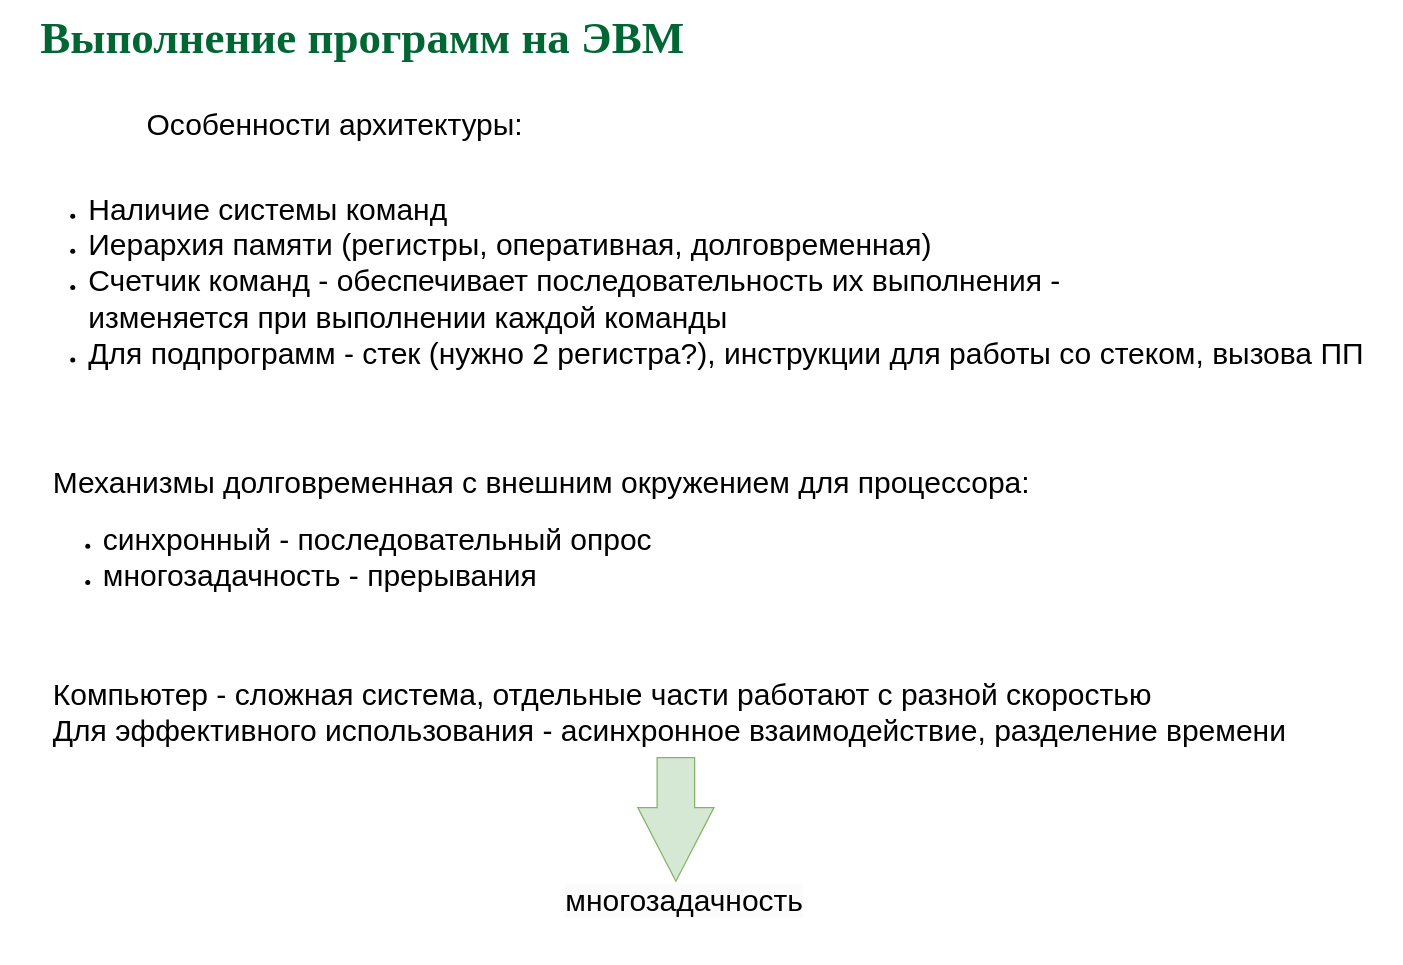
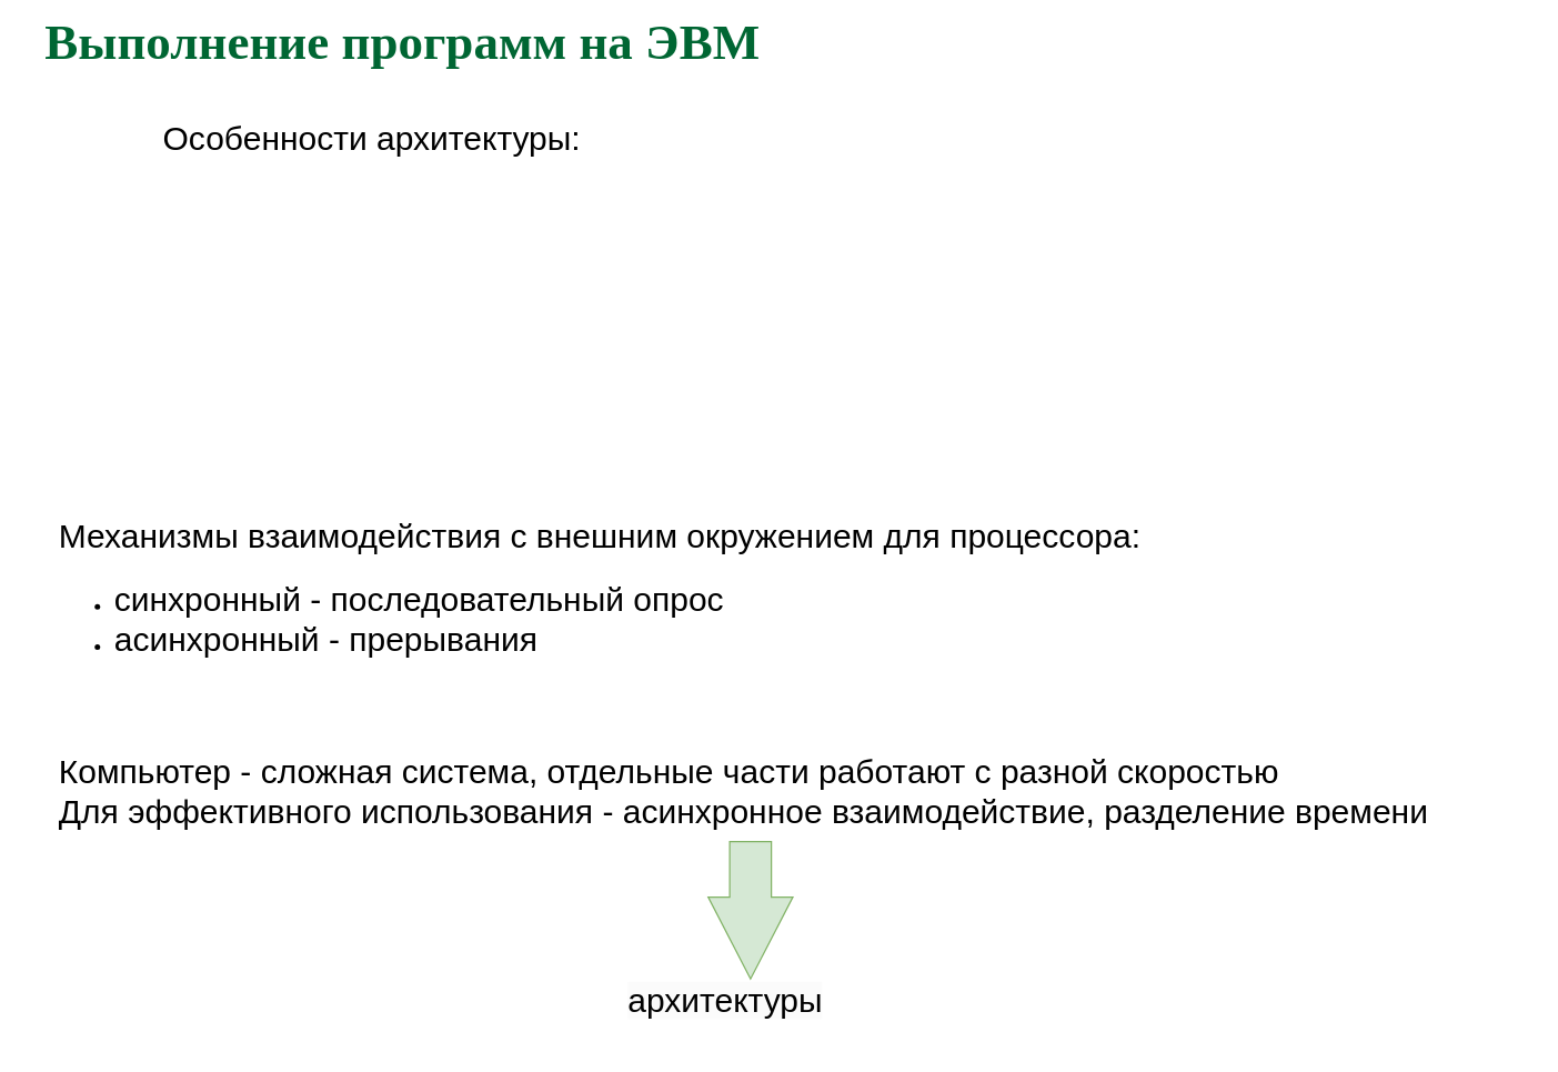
- <mxCell id="4" value="&lt;ul&gt;&lt;li style=&quot;text-align: justify;&quot;&gt;&lt;font style=&quot;font-size: 24px;&quot;&gt;Наличие системы команд&lt;/font&gt;&lt;/li&gt;&lt;li style=&quot;text-align: justify;&quot;&gt;&lt;font style=&quot;font-size: 24px;&quot;&gt;Иерархия памяти (регистры, оперативная, долговременная)&lt;/font&gt;&lt;/li&gt;&lt;li&gt;&lt;div style=&quot;text-align: justify;&quot;&gt;&lt;span style=&quot;background-color: initial;&quot;&gt;&lt;font style=&quot;font-size: 24px;&quot;&gt;Счетчик команд - обеспечивает последовательноcть их выполнения -&lt;/font&gt;&lt;/span&gt;&lt;/div&gt;&lt;font style=&quot;font-size: 24px;&quot;&gt;&lt;div style=&quot;text-align: justify;&quot;&gt;&lt;span style=&quot;background-color: initial;&quot;&gt;изменяется при выполнении каждой команды&lt;/span&gt;&lt;/div&gt;&lt;/font&gt;&lt;/li&gt;&lt;li style=&quot;text-align: justify;&quot;&gt;&lt;font style=&quot;font-size: 24px;&quot;&gt;Для подпрограмм - стек (нужно 2 регистра?), инструкции для работы со стеком, вызова ПП&lt;/font&gt;&lt;/li&gt;&lt;/ul&gt;" style="text;html=1;align=center;verticalAlign=middle;resizable=0;points=[];autosize=1;" parent="1" vertex="1"><mxGeometry x="20" y="135" width="1080" height="180" as="geometry" /></mxCell>
- <mxCell id="5" value="&lt;div style=&quot;&quot;&gt;&lt;span style=&quot;font-size: 24px; background-color: initial;&quot;&gt;Механизмы долговременная с внешним окружением для процессора:&lt;/span&gt;&lt;/div&gt;" style="text;html=1;align=left;verticalAlign=middle;resizable=0;points=[];autosize=1;" parent="1" vertex="1"><mxGeometry x="40" y="366" width="800" height="40" as="geometry" /></mxCell>
+ <mxCell id="5" value="&lt;div style=&quot;&quot;&gt;&lt;span style=&quot;font-size: 24px; background-color: initial;&quot;&gt;Механизмы взаимодействия с внешним окружением для процессора:&lt;/span&gt;&lt;/div&gt;" style="text;html=1;align=left;verticalAlign=middle;resizable=0;points=[];autosize=1;" parent="1" vertex="1"><mxGeometry x="40" y="366" width="800" height="40" as="geometry" /></mxCell>
- <mxCell id="6" value="&lt;div style=&quot;&quot;&gt;&lt;div style=&quot;border-color: var(--border-color);&quot;&gt;&lt;ul&gt;&lt;li&gt;&lt;font style=&quot;font-size: 24px;&quot;&gt;синхронный - последовательный опрос&lt;/font&gt;&lt;/li&gt;&lt;li&gt;&lt;span style=&quot;border-color: var(--border-color); font-size: 24px; background-color: initial;&quot;&gt;многозадачность - прерывания&lt;/span&gt;&lt;/li&gt;&lt;/ul&gt;&lt;/div&gt;&lt;/div&gt;" style="text;html=1;align=left;verticalAlign=middle;resizable=0;points=[];autosize=1;" parent="1" vertex="1"><mxGeometry x="40" y="396" width="500" height="100" as="geometry" /></mxCell>
+ <mxCell id="6" value="&lt;div style=&quot;&quot;&gt;&lt;div style=&quot;border-color: var(--border-color);&quot;&gt;&lt;ul&gt;&lt;li&gt;&lt;font style=&quot;font-size: 24px;&quot;&gt;синхронный - последовательный опрос&lt;/font&gt;&lt;/li&gt;&lt;li&gt;&lt;span style=&quot;border-color: var(--border-color); font-size: 24px; background-color: initial;&quot;&gt;асинхронный - прерывания&lt;/span&gt;&lt;/li&gt;&lt;/ul&gt;&lt;/div&gt;&lt;/div&gt;" style="text;html=1;align=left;verticalAlign=middle;resizable=0;points=[];autosize=1;" parent="1" vertex="1"><mxGeometry x="40" y="396" width="500" height="100" as="geometry" /></mxCell>
- <mxCell id="8" value="&lt;span style=&quot;color: rgb(0, 0, 0); font-family: Helvetica; font-size: 24px; font-style: normal; font-variant-ligatures: normal; font-variant-caps: normal; font-weight: 400; letter-spacing: normal; orphans: 2; text-align: left; text-indent: 0px; text-transform: none; widows: 2; word-spacing: 0px; -webkit-text-stroke-width: 0px; background-color: rgb(251, 251, 251); text-decoration-thickness: initial; text-decoration-style: initial; text-decoration-color: initial; float: none; display: inline !important;&quot;&gt;многозадачность&lt;/span&gt;" style="text;whiteSpace=wrap;html=1;fontSize=24;" parent="1" vertex="1"><mxGeometry x="450" y="700" width="220" height="50" as="geometry" /></mxCell>
+ <mxCell id="8" value="&lt;span style=&quot;color: rgb(0, 0, 0); font-family: Helvetica; font-size: 24px; font-style: normal; font-variant-ligatures: normal; font-variant-caps: normal; font-weight: 400; letter-spacing: normal; orphans: 2; text-align: left; text-indent: 0px; text-transform: none; widows: 2; word-spacing: 0px; -webkit-text-stroke-width: 0px; background-color: rgb(251, 251, 251); text-decoration-thickness: initial; text-decoration-style: initial; text-decoration-color: initial; float: none; display: inline !important;&quot;&gt;архитектуры&lt;/span&gt;" style="text;whiteSpace=wrap;html=1;fontSize=24;" parent="1" vertex="1"><mxGeometry x="450" y="700" width="220" height="50" as="geometry" /></mxCell>
